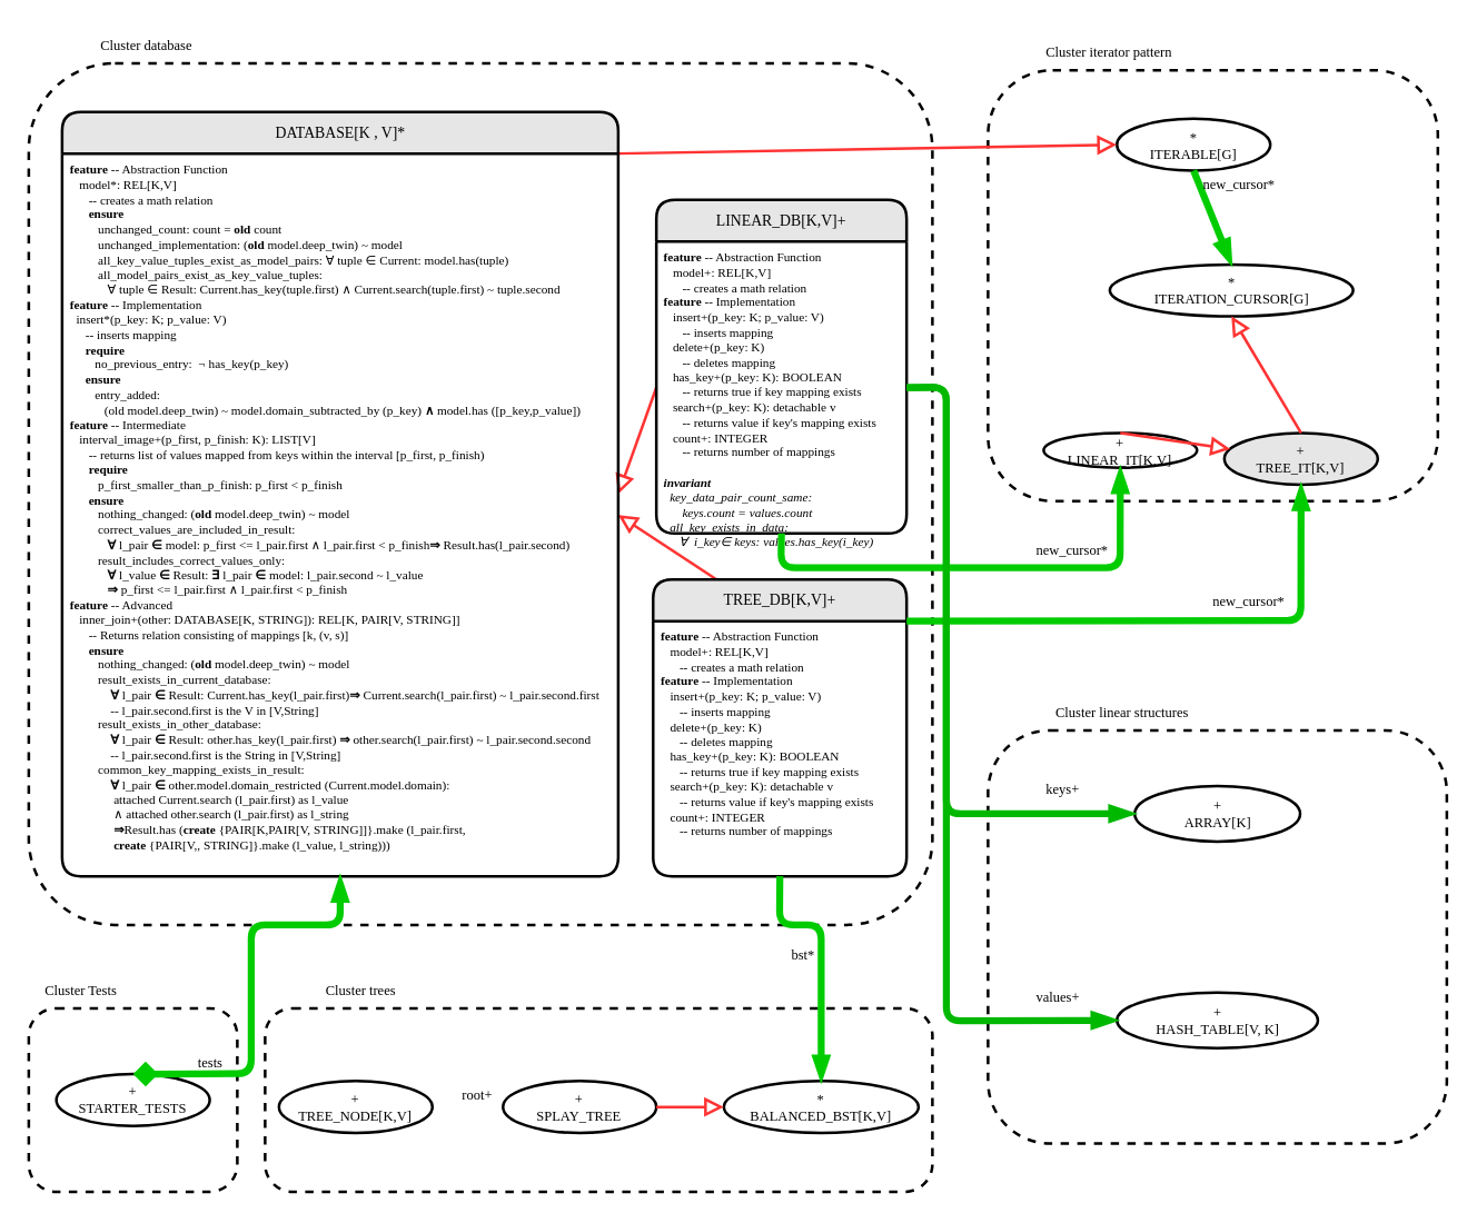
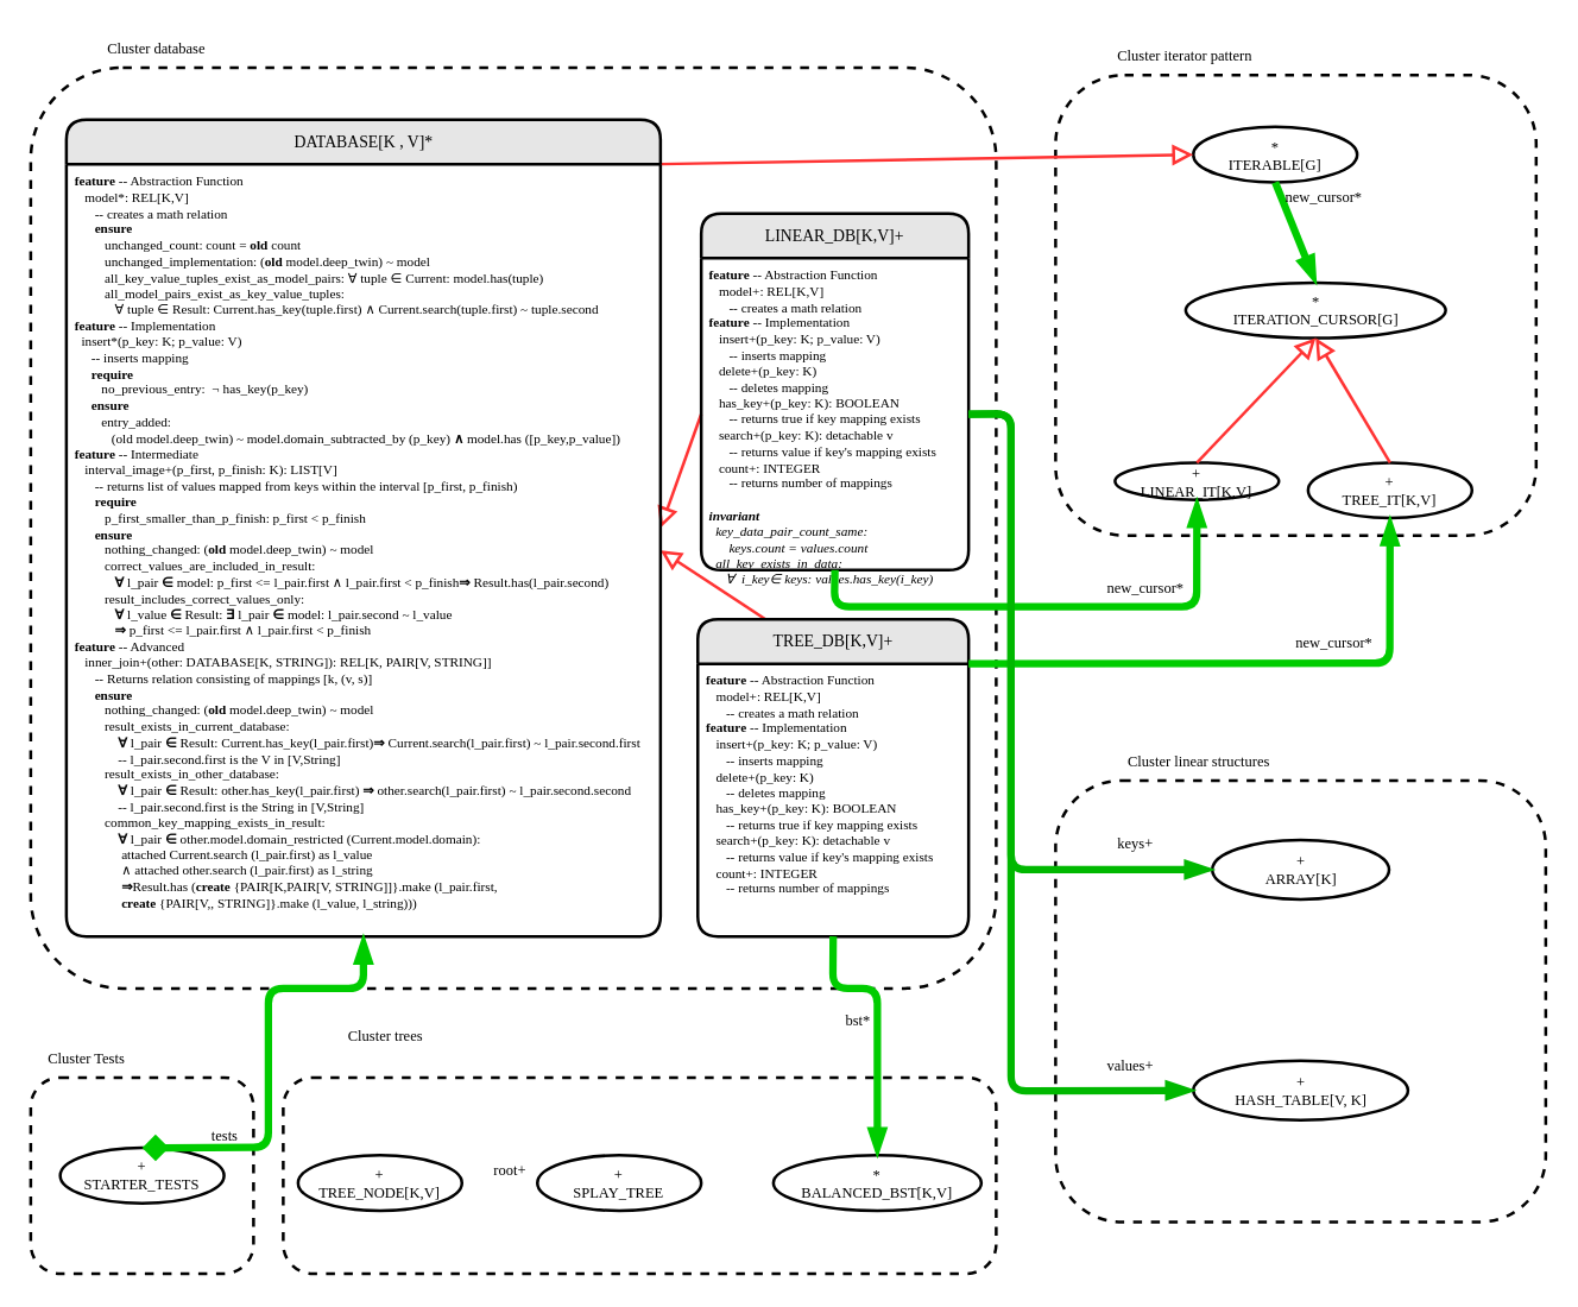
- <mxCell id="22" value="" style="endArrow=block;html=1;strokeColor=#FF3333;strokeWidth=2;endFill=0;endSize=9;fontSize=8;exitX=0.5;exitY=0;exitDx=0;exitDy=0;" edge="1" parent="1" source="14" target="13"><mxGeometry width="50" height="50" relative="1" as="geometry"><mxPoint x="788.725" y="266.737" as="sourcePoint" /><mxPoint x="963.32" y="121.081" as="targetPoint" /></mxGeometry></mxCell>
+ <mxCell id="22" value="" style="endArrow=block;html=1;strokeColor=#FF3333;strokeWidth=2;endFill=0;endSize=9;fontSize=8;exitX=0.5;exitY=0;exitDx=0;exitDy=0;entryX=0.5;entryY=1;entryDx=0;entryDy=0;" edge="1" parent="1" source="14" target="10"><mxGeometry width="50" height="50" relative="1" as="geometry"><mxPoint x="788.725" y="266.737" as="sourcePoint" /><mxPoint x="963.32" y="121.081" as="targetPoint" /></mxGeometry></mxCell>
- <mxCell id="13" value="+&lt;br&gt;TREE_IT[K,V]" style="ellipse;whiteSpace=wrap;html=1;rounded=1;fontSize=10;fontFamily=Verdena;strokeWidth=2;fillColor=#e6e6e6;" vertex="1" parent="1"><mxGeometry x="880.004" y="311.017" width="110.321" height="37.288" as="geometry" /></mxCell>
+ <mxCell id="13" value="+&lt;br&gt;TREE_IT[K,V]" style="ellipse;whiteSpace=wrap;html=1;rounded=1;fontSize=10;fontFamily=Verdena;strokeWidth=2;" vertex="1" parent="1"><mxGeometry x="880.004" y="311.017" width="110.321" height="37.288" as="geometry" /></mxCell>
- <mxCell id="23" value="Cluster trees" style="text;html=1;fontSize=10;fontFamily=Verdena;" vertex="1" parent="1"><mxGeometry x="232.167" y="699.94" width="70" height="25" as="geometry" /></mxCell>
+ <mxCell id="23" value="Cluster trees" style="text;html=1;fontSize=10;fontFamily=Verdena;" vertex="1" parent="1"><mxGeometry x="232.167" y="684.94" width="70" height="25" as="geometry" /></mxCell>
- <mxCell id="24" value="" style="endArrow=block;html=1;strokeColor=#FF3333;strokeWidth=2;endFill=0;endSize=9;fontSize=9;exitX=1;exitY=0.5;exitDx=0;exitDy=0;entryX=0;entryY=0.5;entryDx=0;entryDy=0;" edge="1" parent="1" source="12" target="11"><mxGeometry width="50" height="50" relative="1" as="geometry"><mxPoint x="770" y="617.12" as="sourcePoint" /><mxPoint x="922" y="577.12" as="targetPoint" /></mxGeometry></mxCell>
